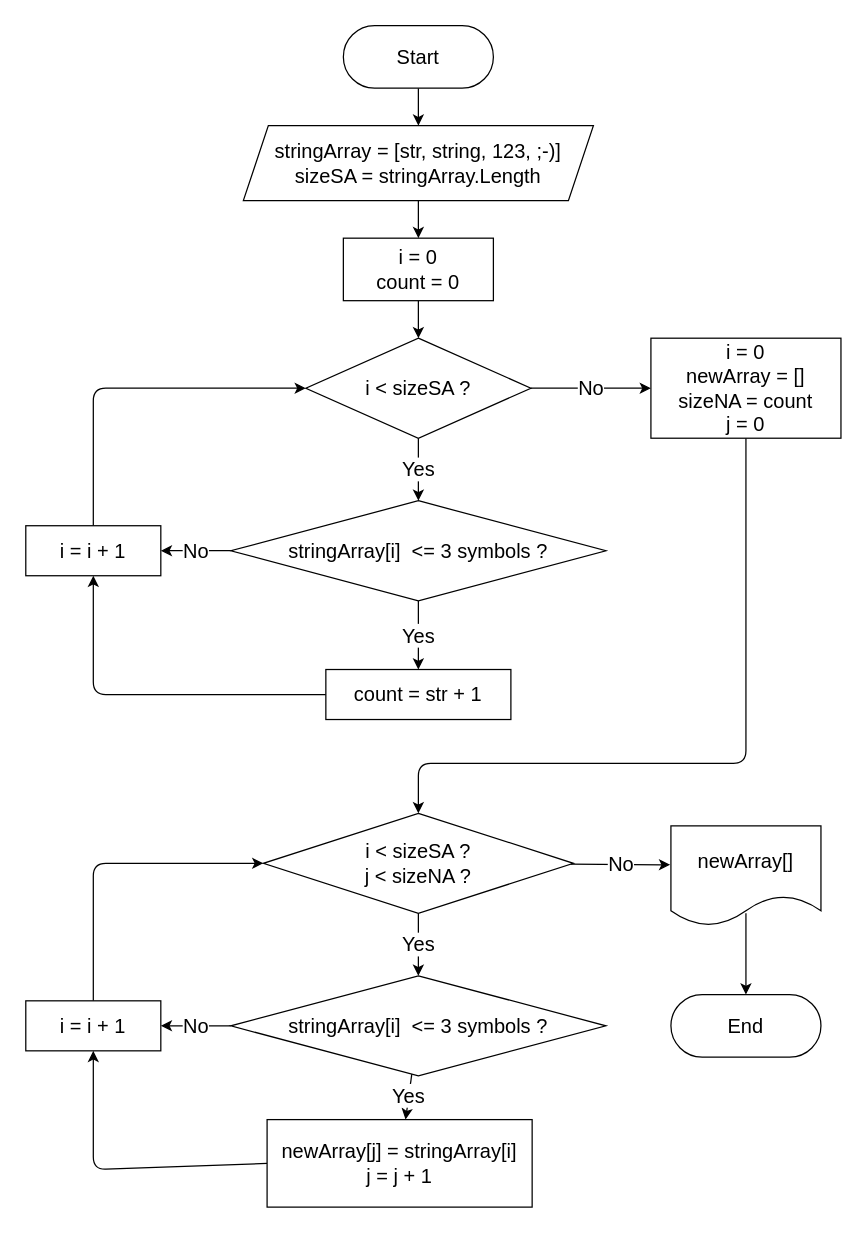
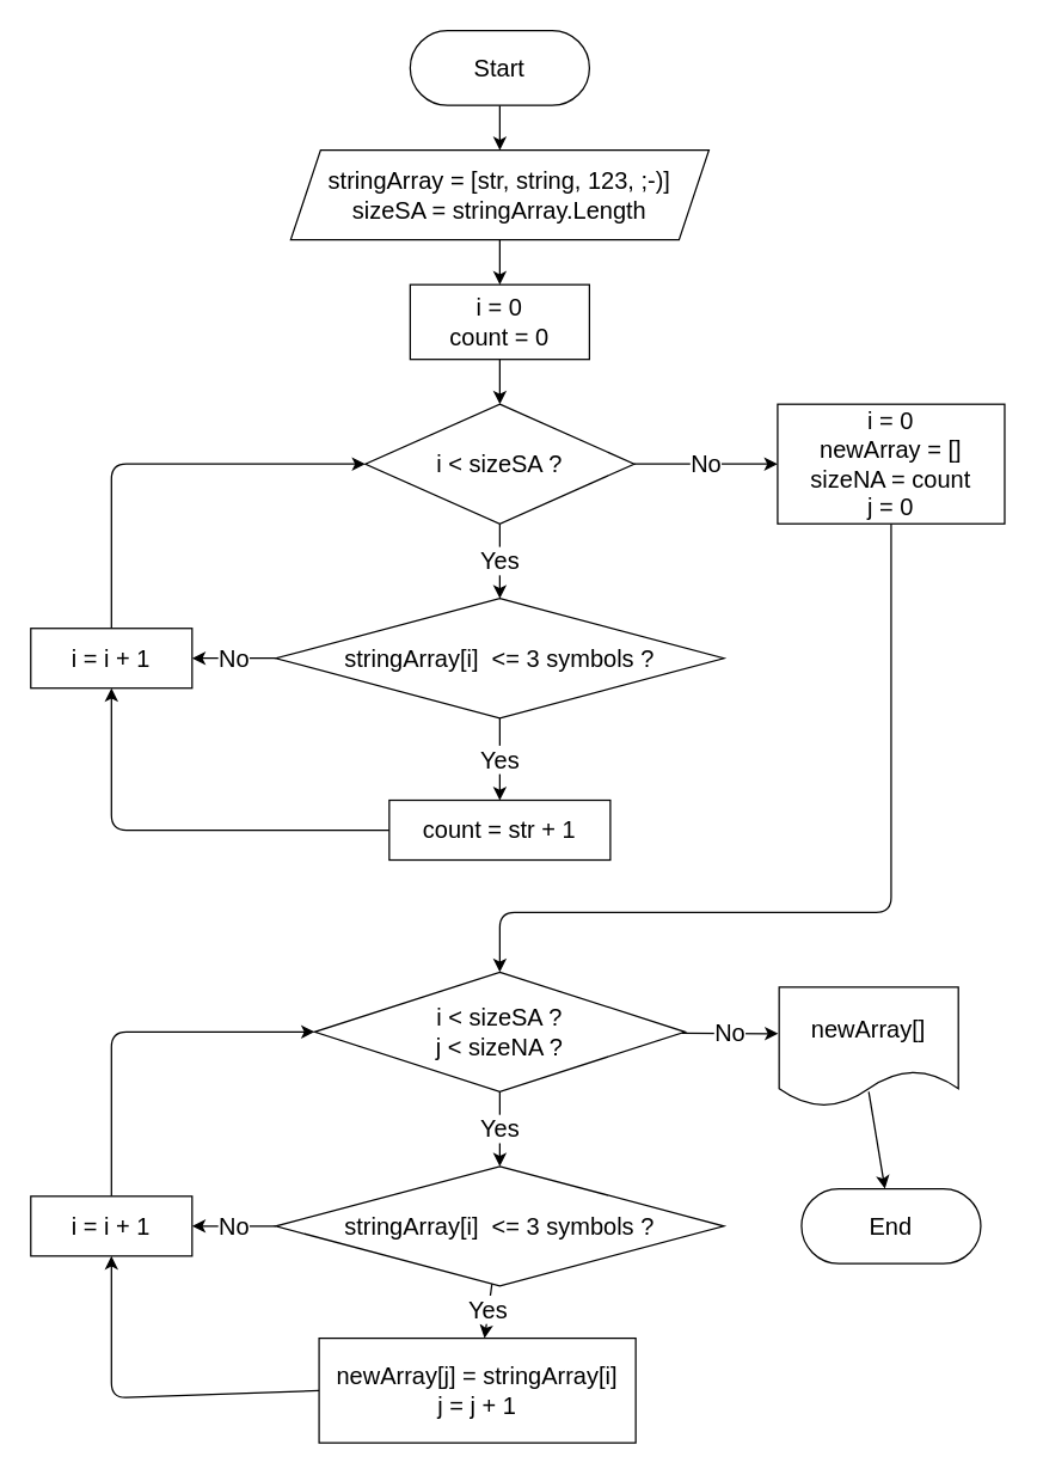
- <mxCell id="31" value="newArray[]" style="shape=document;whiteSpace=wrap;html=1;boundedLbl=1;fontSize=16;" vertex="1" parent="1"><mxGeometry x="536" y="660" width="120" height="80" as="geometry" /></mxCell>
+ <mxCell id="31" value="newArray[]" style="shape=document;whiteSpace=wrap;html=1;boundedLbl=1;fontSize=16;" vertex="1" parent="1"><mxGeometry x="521" y="660" width="120" height="80" as="geometry" /></mxCell>
